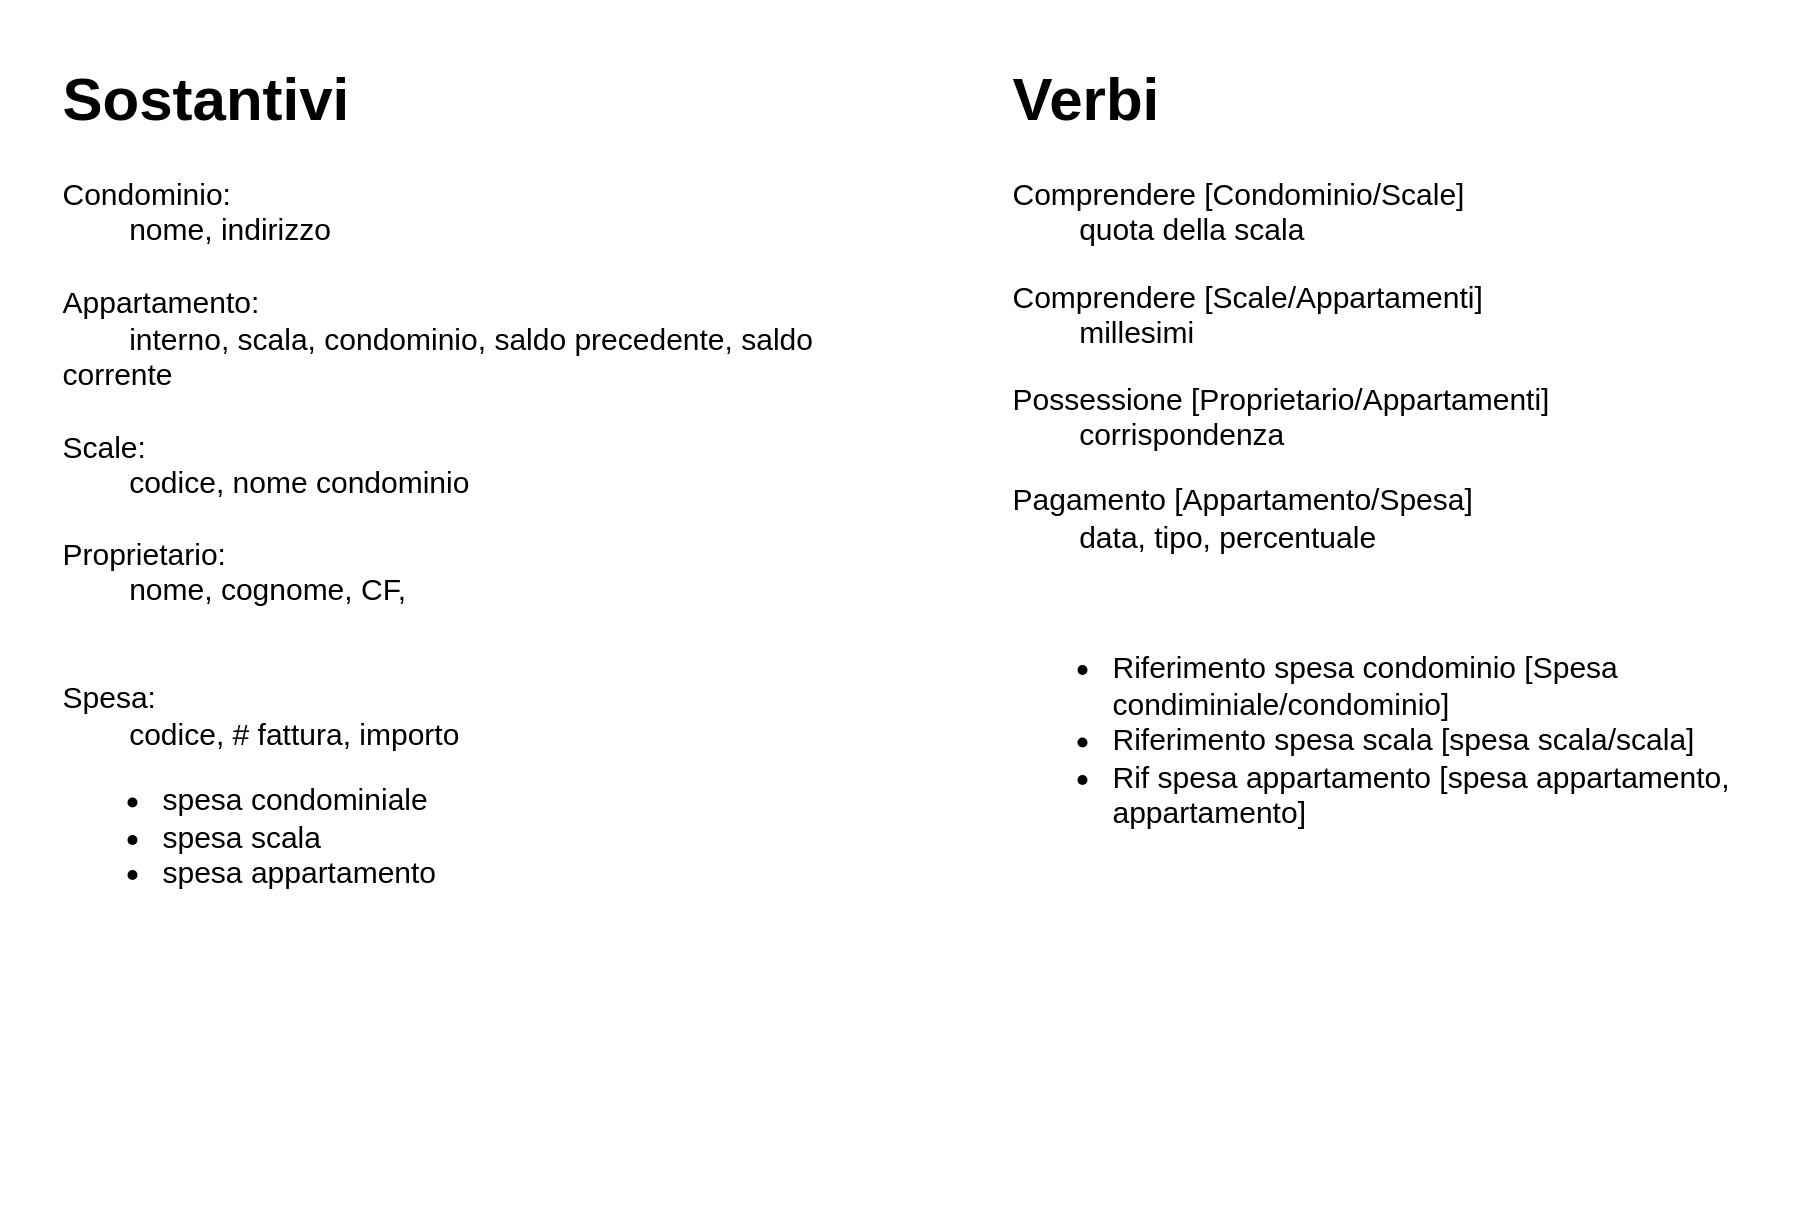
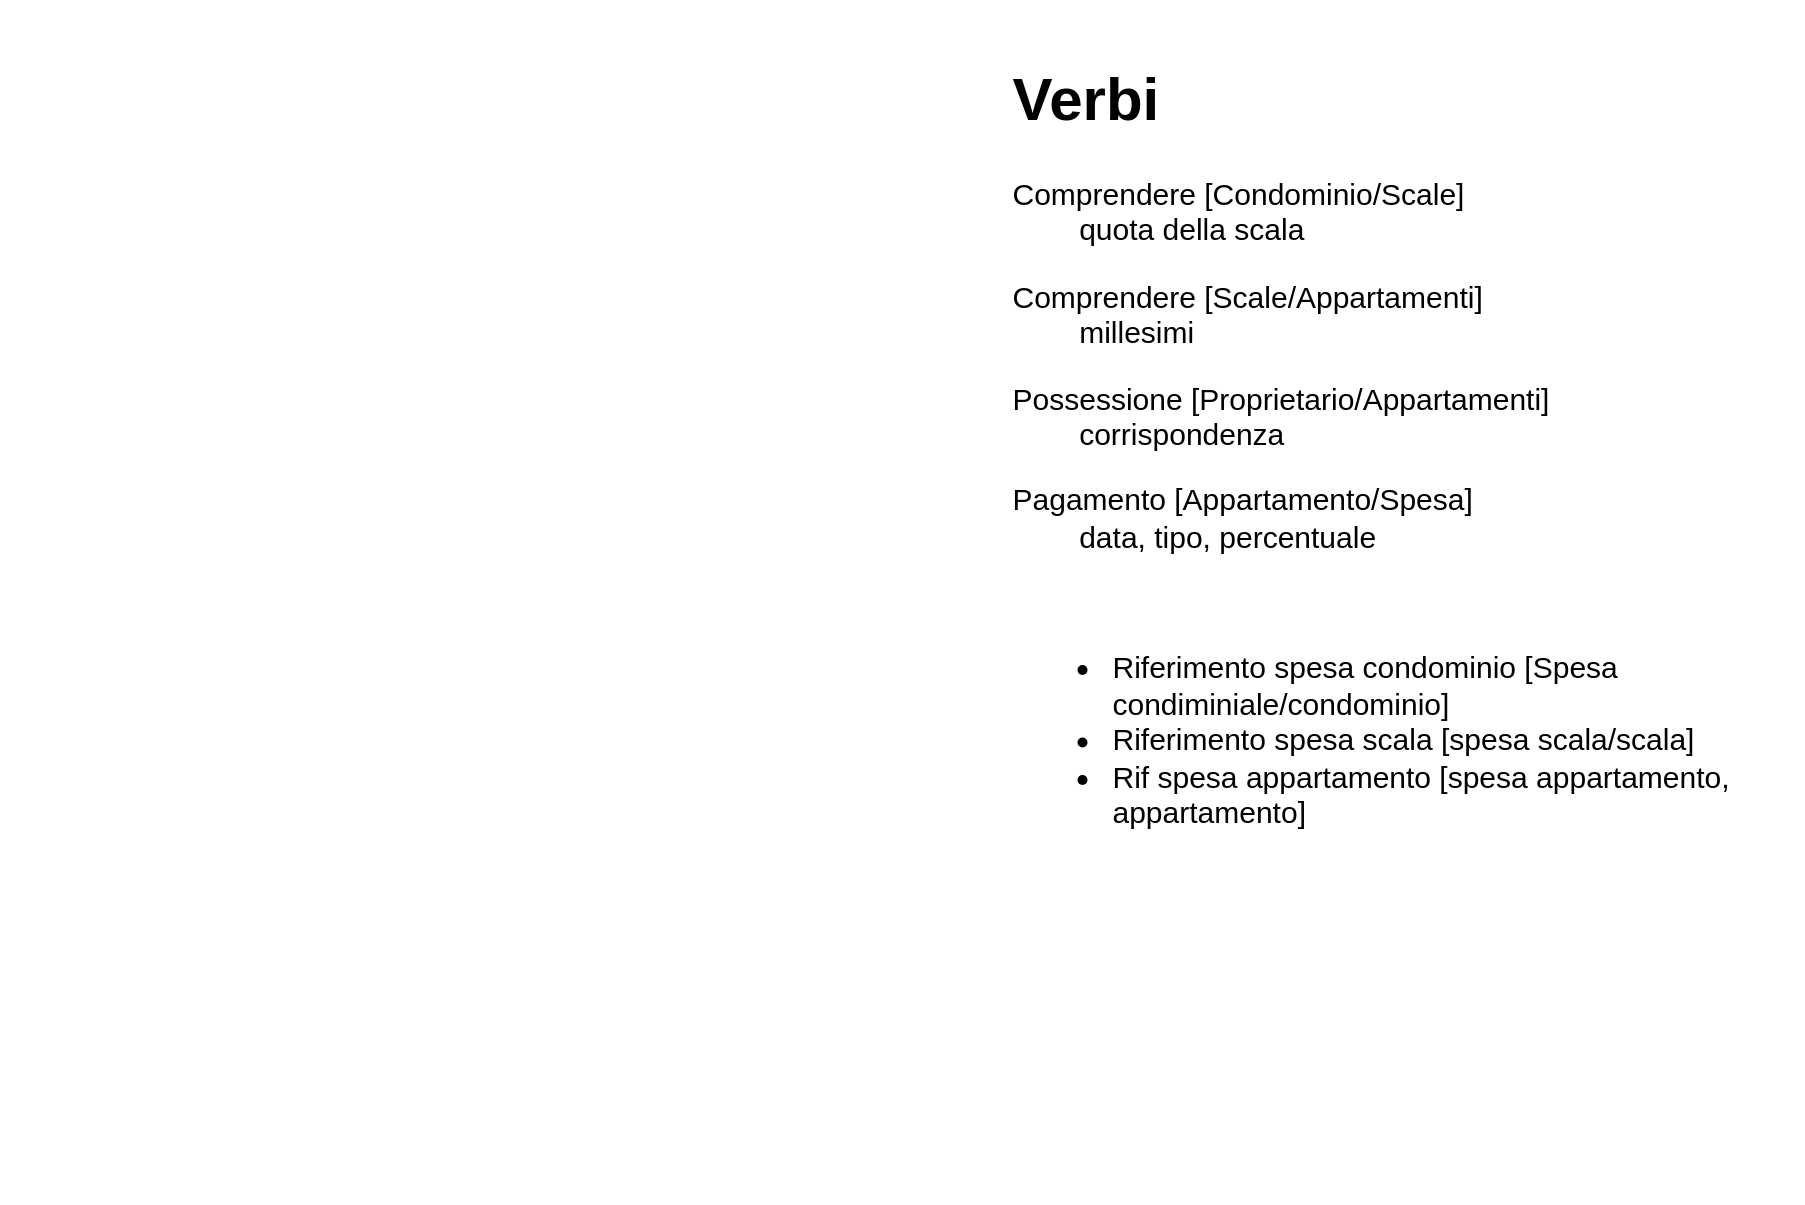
- <mxCell id="2" value="&lt;h1&gt;&lt;span style=&quot;background-color: initial;&quot;&gt;Sostantivi&lt;/span&gt;&lt;/h1&gt;&lt;div&gt;Condominio:&lt;/div&gt;&lt;div&gt;&lt;span style=&quot;white-space: pre;&quot;&gt;&#09;&lt;/span&gt;nome, indirizzo&lt;br&gt;&lt;/div&gt;&lt;div&gt;&lt;br&gt;&lt;/div&gt;&lt;div&gt;Appartamento:&lt;/div&gt;&lt;div&gt;&lt;span style=&quot;white-space: pre;&quot;&gt;&#09;&lt;/span&gt;interno, scala, condominio, saldo precedente, saldo corrente&lt;br&gt;&lt;/div&gt;&lt;div&gt;&lt;span style=&quot;white-space: pre;&quot;&gt;&#09;&lt;/span&gt;&lt;br&gt;&lt;/div&gt;&lt;div&gt;Scale:&lt;/div&gt;&lt;div&gt;&lt;span style=&quot;white-space: pre;&quot;&gt;&#09;&lt;/span&gt;codice, nome condominio&lt;br&gt;&lt;/div&gt;&lt;div&gt;&lt;br&gt;&lt;/div&gt;&lt;div&gt;Proprietario:&lt;/div&gt;&lt;div&gt;&lt;span style=&quot;white-space: pre;&quot;&gt;&#09;&lt;/span&gt;nome, cognome, CF,&amp;nbsp;&lt;br&gt;&lt;/div&gt;&lt;div&gt;&lt;br&gt;&lt;/div&gt;&lt;div&gt;&lt;br&gt;&lt;/div&gt;&lt;div&gt;Spesa:&lt;br&gt;&lt;span style=&quot;white-space: pre;&quot;&gt;&#09;&lt;/span&gt;codice, # fattura, importo&lt;br&gt;&lt;ul&gt;&lt;li&gt;spesa condominiale&lt;/li&gt;&lt;li&gt;spesa scala&lt;/li&gt;&lt;li&gt;spesa appartamento&lt;/li&gt;&lt;/ul&gt;&lt;div&gt;&lt;br&gt;&lt;/div&gt;&lt;/div&gt;&lt;div&gt;&lt;br&gt;&lt;/div&gt;" style="text;html=1;strokeColor=none;fillColor=none;spacing=5;spacingTop=-20;whiteSpace=wrap;overflow=hidden;rounded=0;" parent="1" vertex="1"><mxGeometry x="20" y="20" width="310" height="440" as="geometry" /></mxCell>
